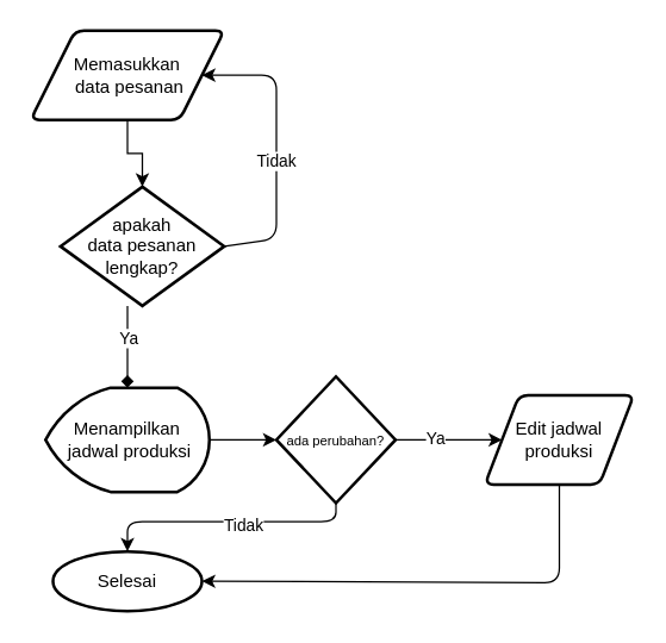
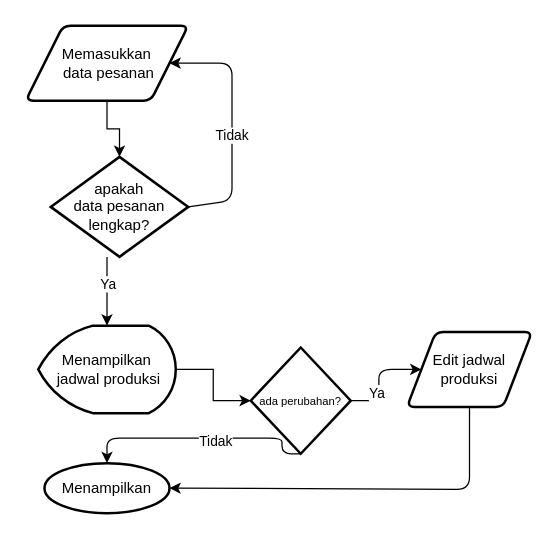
- <mxCell id="4" style="edgeStyle=orthogonalEdgeStyle;rounded=0;orthogonalLoop=1;jettySize=auto;html=1;entryX=0.5;entryY=0;entryDx=0;entryDy=0;entryPerimeter=0;endArrow=diamond;" edge="1" parent="1" source="6" target="10"><mxGeometry relative="1" as="geometry"><Array as="points"><mxPoint x="85" y="210" /><mxPoint x="85" y="210" /></Array></mxGeometry></mxCell>
+ <mxCell id="4" style="edgeStyle=orthogonalEdgeStyle;rounded=0;orthogonalLoop=1;jettySize=auto;html=1;entryX=0.5;entryY=0;entryDx=0;entryDy=0;entryPerimeter=0;" edge="1" parent="1" source="6" target="10"><mxGeometry relative="1" as="geometry"><Array as="points"><mxPoint x="85" y="210" /><mxPoint x="85" y="210" /></Array></mxGeometry></mxCell>
- <mxCell id="15" value="&lt;font style=&quot;font-size: 9px&quot;&gt;ada perubahan?&lt;br&gt;&lt;/font&gt;" style="strokeWidth=2;html=1;shape=mxgraph.flowchart.decision;whiteSpace=wrap;" vertex="1" parent="1"><mxGeometry x="185" y="252.5" width="80" height="85" as="geometry" /></mxCell>
+ <mxCell id="15" value="&lt;font style=&quot;font-size: 9px&quot;&gt;ada perubahan?&lt;br&gt;&lt;/font&gt;" style="strokeWidth=2;html=1;shape=mxgraph.flowchart.decision;whiteSpace=wrap;" vertex="1" parent="1"><mxGeometry x="200" y="277.5" width="80" height="85" as="geometry" /></mxCell>
- <mxCell id="16" value="Selesai" style="strokeWidth=2;html=1;shape=mxgraph.flowchart.start_2;whiteSpace=wrap;" vertex="1" parent="1"><mxGeometry x="35" y="370" width="100" height="40" as="geometry" /></mxCell>
+ <mxCell id="16" value="Menampilkan" style="strokeWidth=2;html=1;shape=mxgraph.flowchart.start_2;whiteSpace=wrap;" vertex="1" parent="1"><mxGeometry x="35" y="370" width="100" height="40" as="geometry" /></mxCell>
